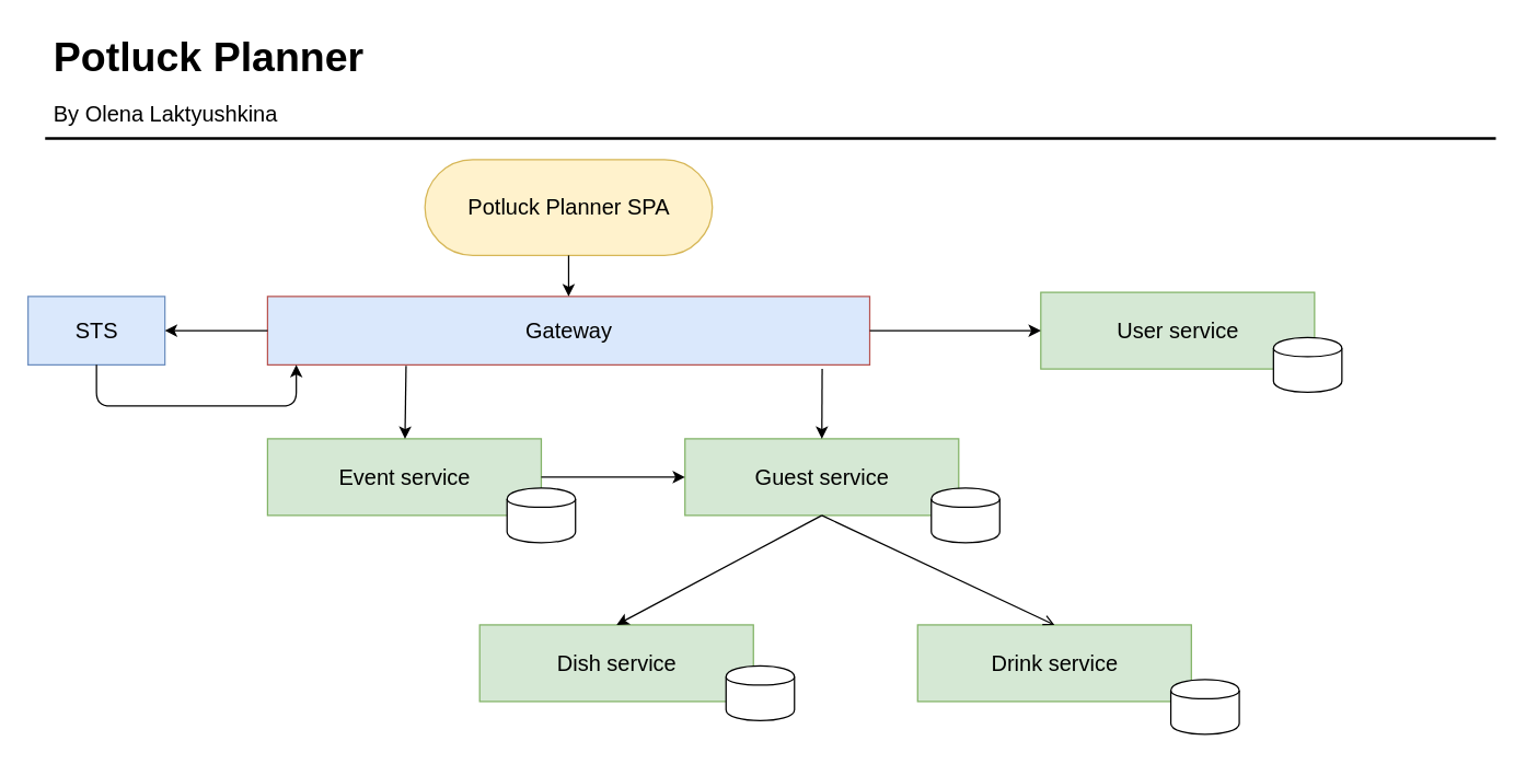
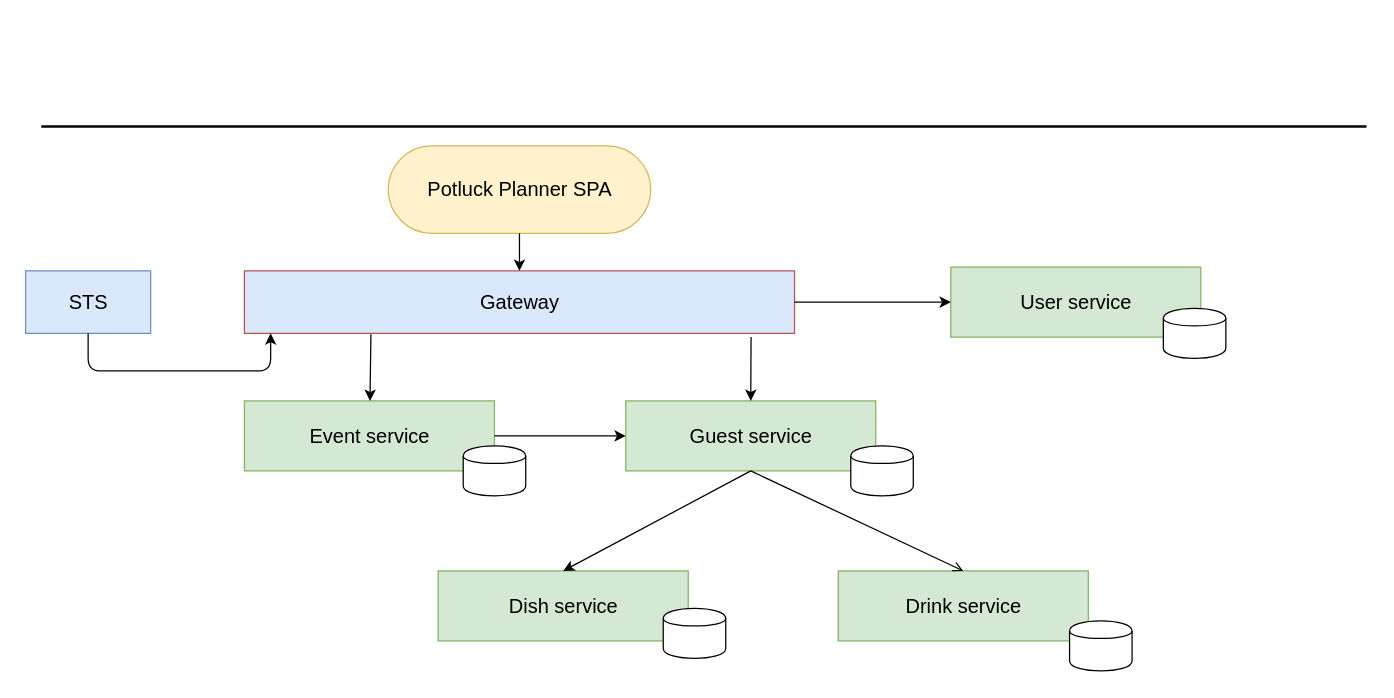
- <mxCell id="2" value="Potluck Planner" style="text;html=1;resizable=0;points=[];autosize=1;align=left;verticalAlign=top;spacingTop=-4;fontSize=30;fontStyle=1" parent="1" vertex="1"><mxGeometry x="36.5" y="20.5" width="240" height="40" as="geometry" /></mxCell>
- <mxCell id="3" value="By Olena Laktyushkina" style="text;html=1;resizable=0;points=[];autosize=1;align=left;verticalAlign=top;spacingTop=-4;fontSize=16;" parent="1" vertex="1"><mxGeometry x="36.5" y="70.5" width="180" height="20" as="geometry" /></mxCell>
- <mxCell id="14" value="" style="endArrow=classic;html=1;fontSize=16;exitX=0;exitY=0.5;exitDx=0;exitDy=0;entryX=1;entryY=0.5;entryDx=0;entryDy=0;" edge="1" parent="1" source="6" target="7"><mxGeometry width="50" height="50" relative="1" as="geometry"><mxPoint x="110" y="466" as="sourcePoint" /><mxPoint x="130" y="241" as="targetPoint" /></mxGeometry></mxCell>
